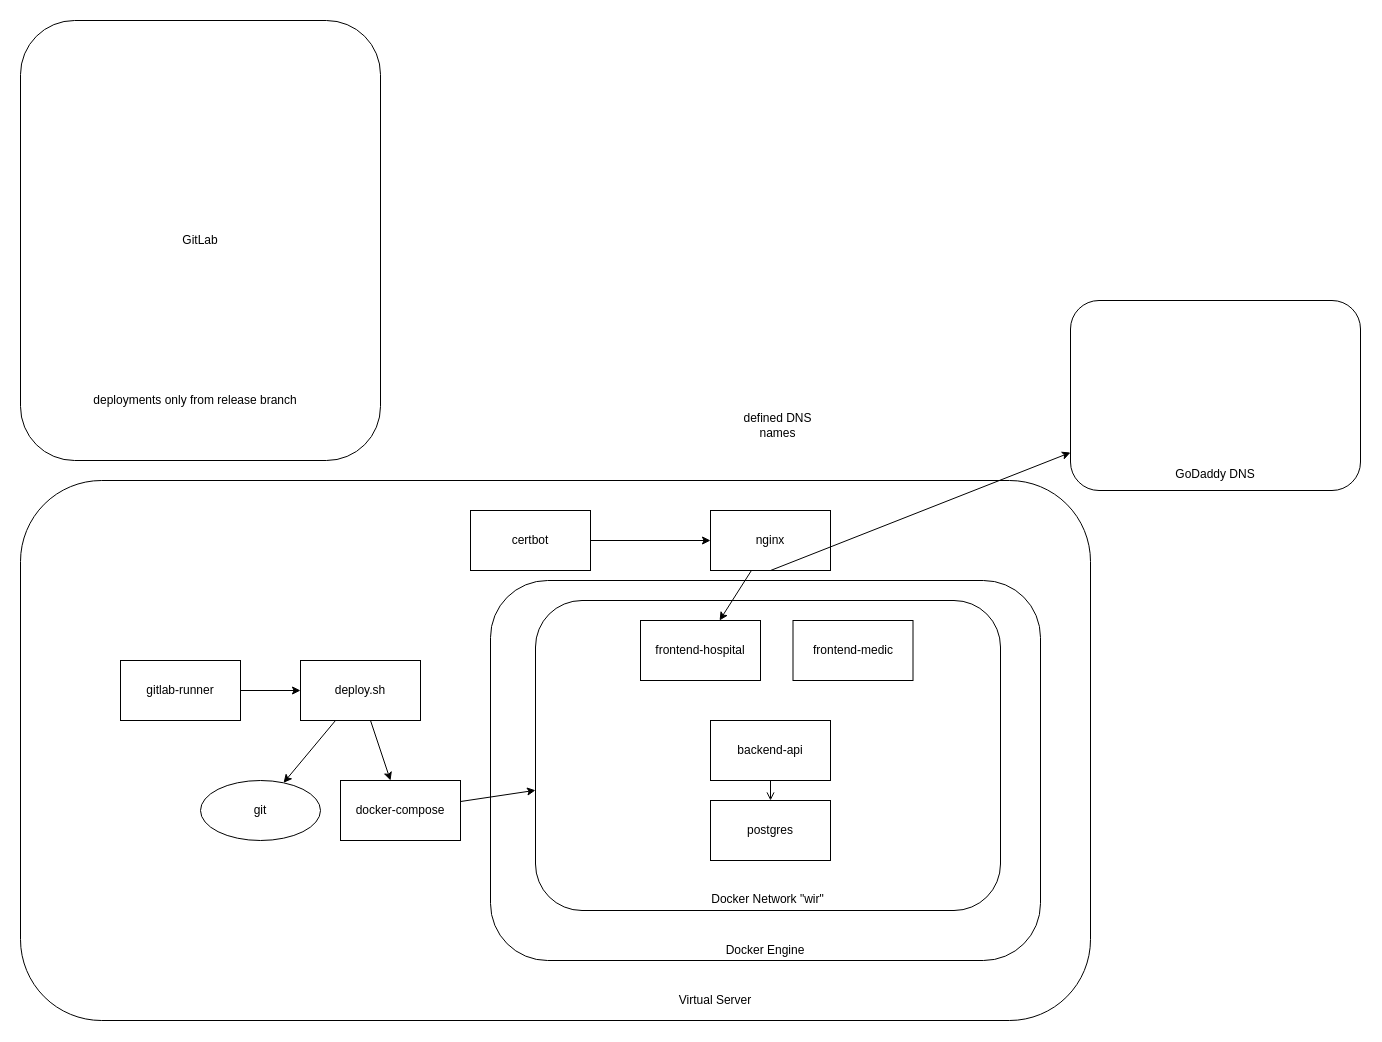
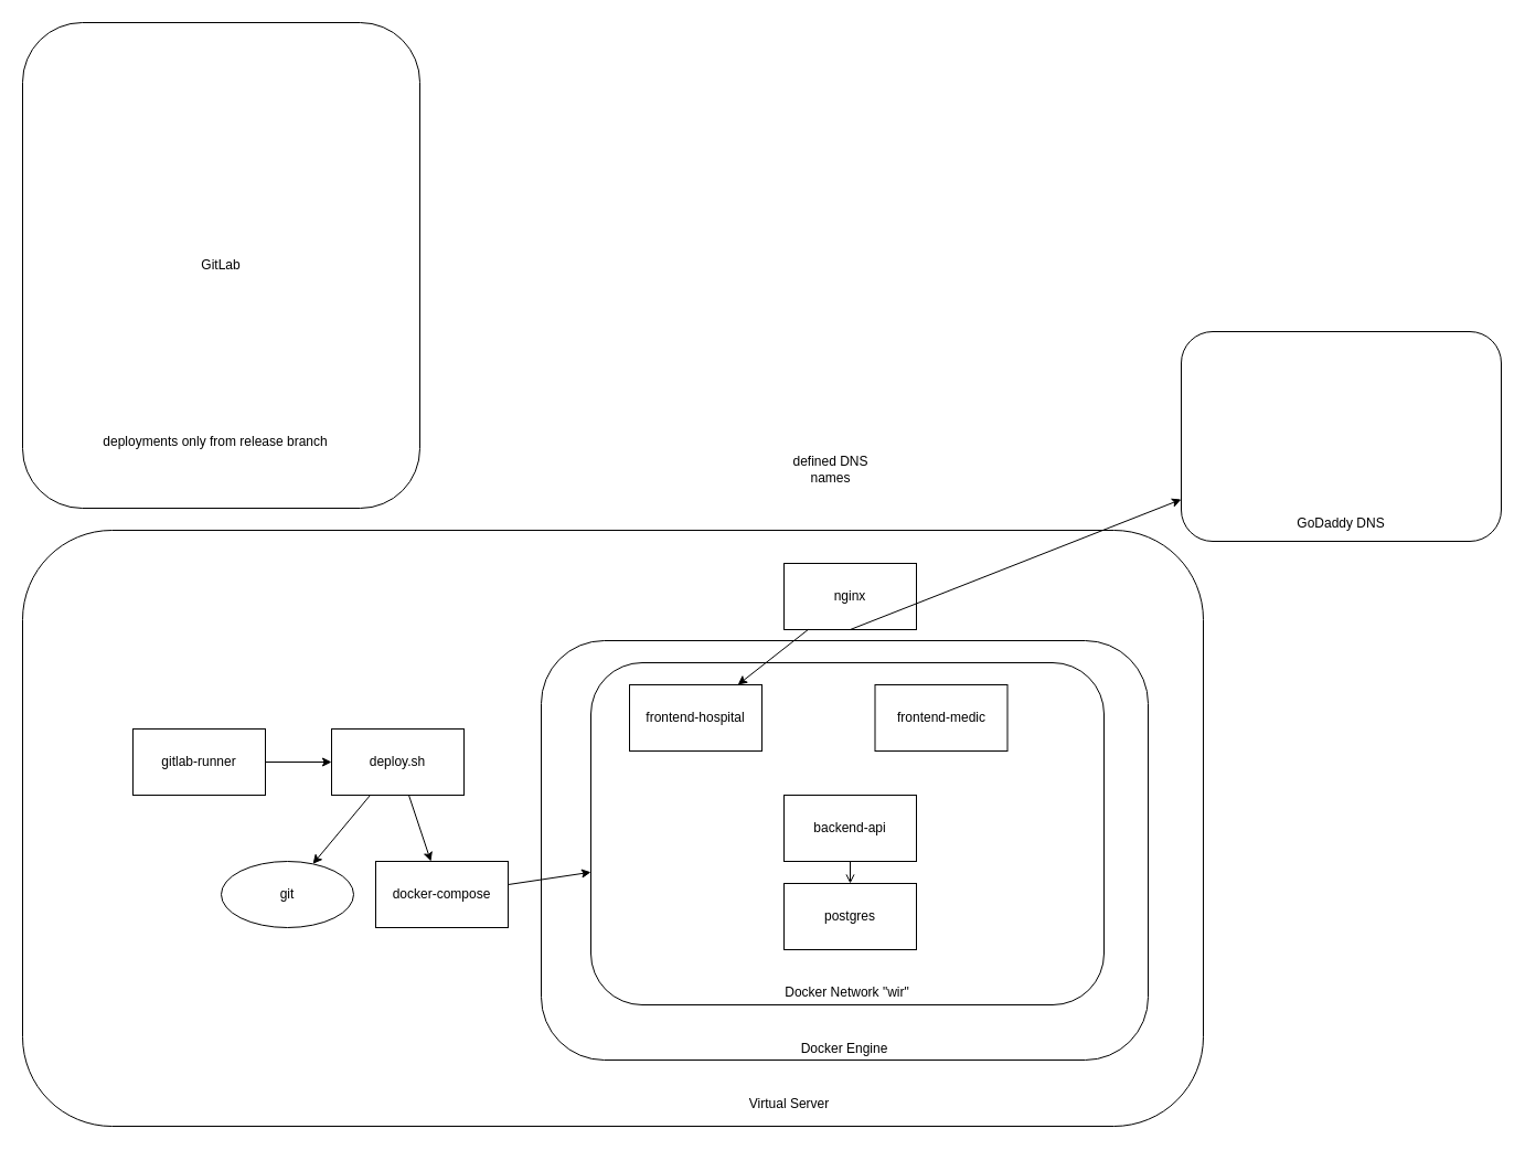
- <mxCell id="15" value="defined DNS names" style="text;html=1;strokeColor=none;fillColor=none;align=center;verticalAlign=middle;whiteSpace=wrap;rounded=0;" parent="1" vertex="1"><mxGeometry x="730" y="390" width="95" height="70" as="geometry" /></mxCell>
+ <mxCell id="15" value="defined DNS names" style="text;html=1;strokeColor=none;fillColor=none;align=center;verticalAlign=middle;whiteSpace=wrap;rounded=0;" parent="1" vertex="1"><mxGeometry x="705" y="390" width="95" height="70" as="geometry" /></mxCell>
- <mxCell id="5" value="certbot" style="rounded=0;whiteSpace=wrap;html=1;" parent="1" vertex="1"><mxGeometry x="470" y="510" width="120" height="60" as="geometry" /></mxCell>
- <mxCell id="24" value="" style="endArrow=classic;html=1;" parent="1" source="5" target="4" edge="1"><mxGeometry width="50" height="50" relative="1" as="geometry"><mxPoint x="20" y="1090" as="sourcePoint" /><mxPoint x="70" y="1040" as="targetPoint" /></mxGeometry></mxCell>
- <mxCell id="13" value="frontend-hospital" style="rounded=0;whiteSpace=wrap;html=1;" parent="1" vertex="1"><mxGeometry x="640" y="620" width="120" height="60" as="geometry" /></mxCell>
+ <mxCell id="13" value="frontend-hospital" style="rounded=0;whiteSpace=wrap;html=1;" parent="1" vertex="1"><mxGeometry x="570" y="620" width="120" height="60" as="geometry" /></mxCell>
